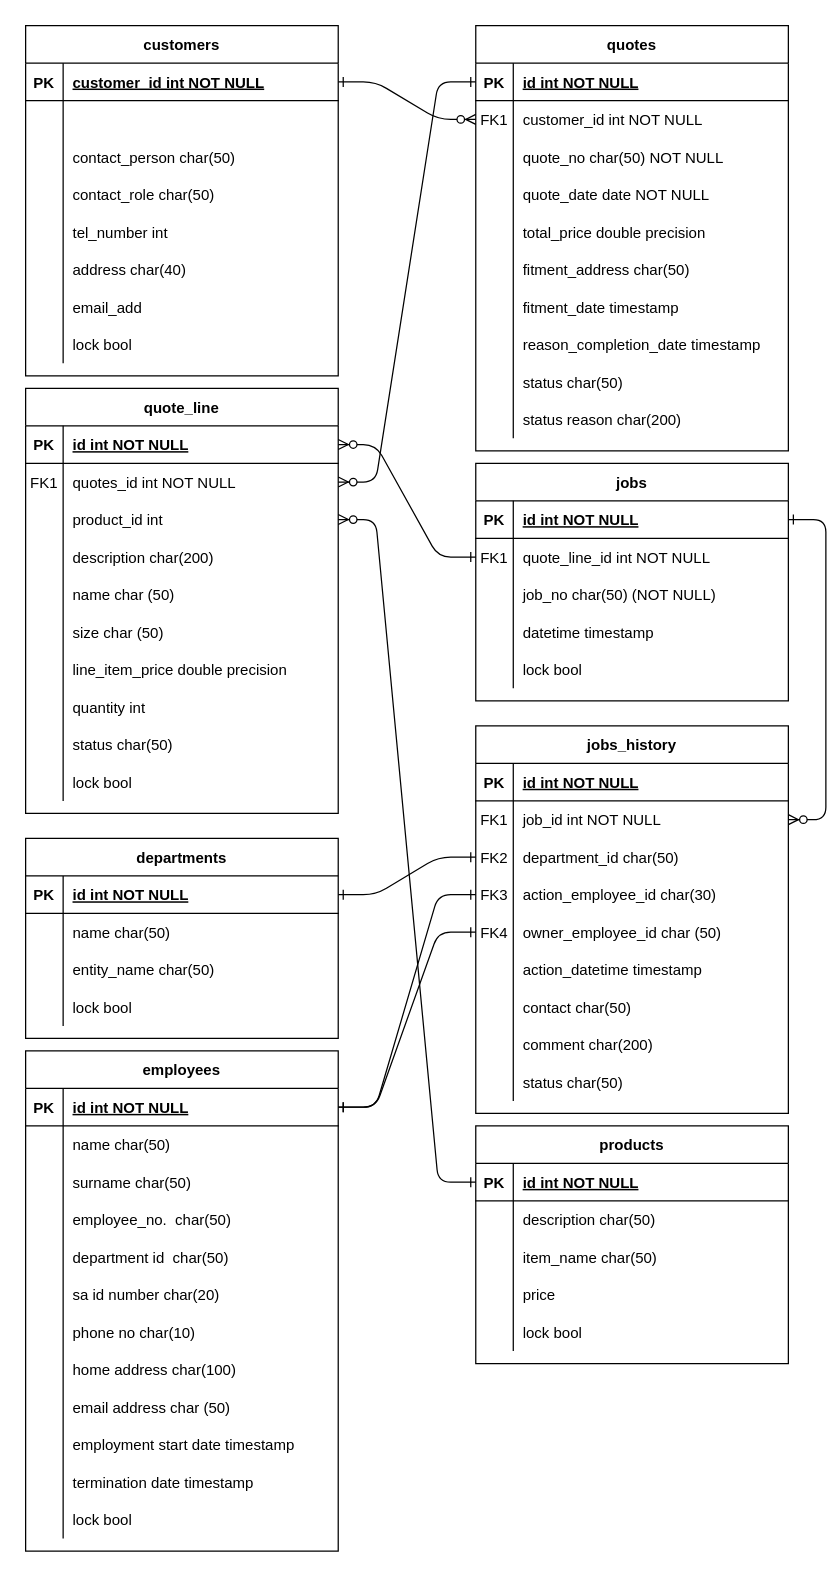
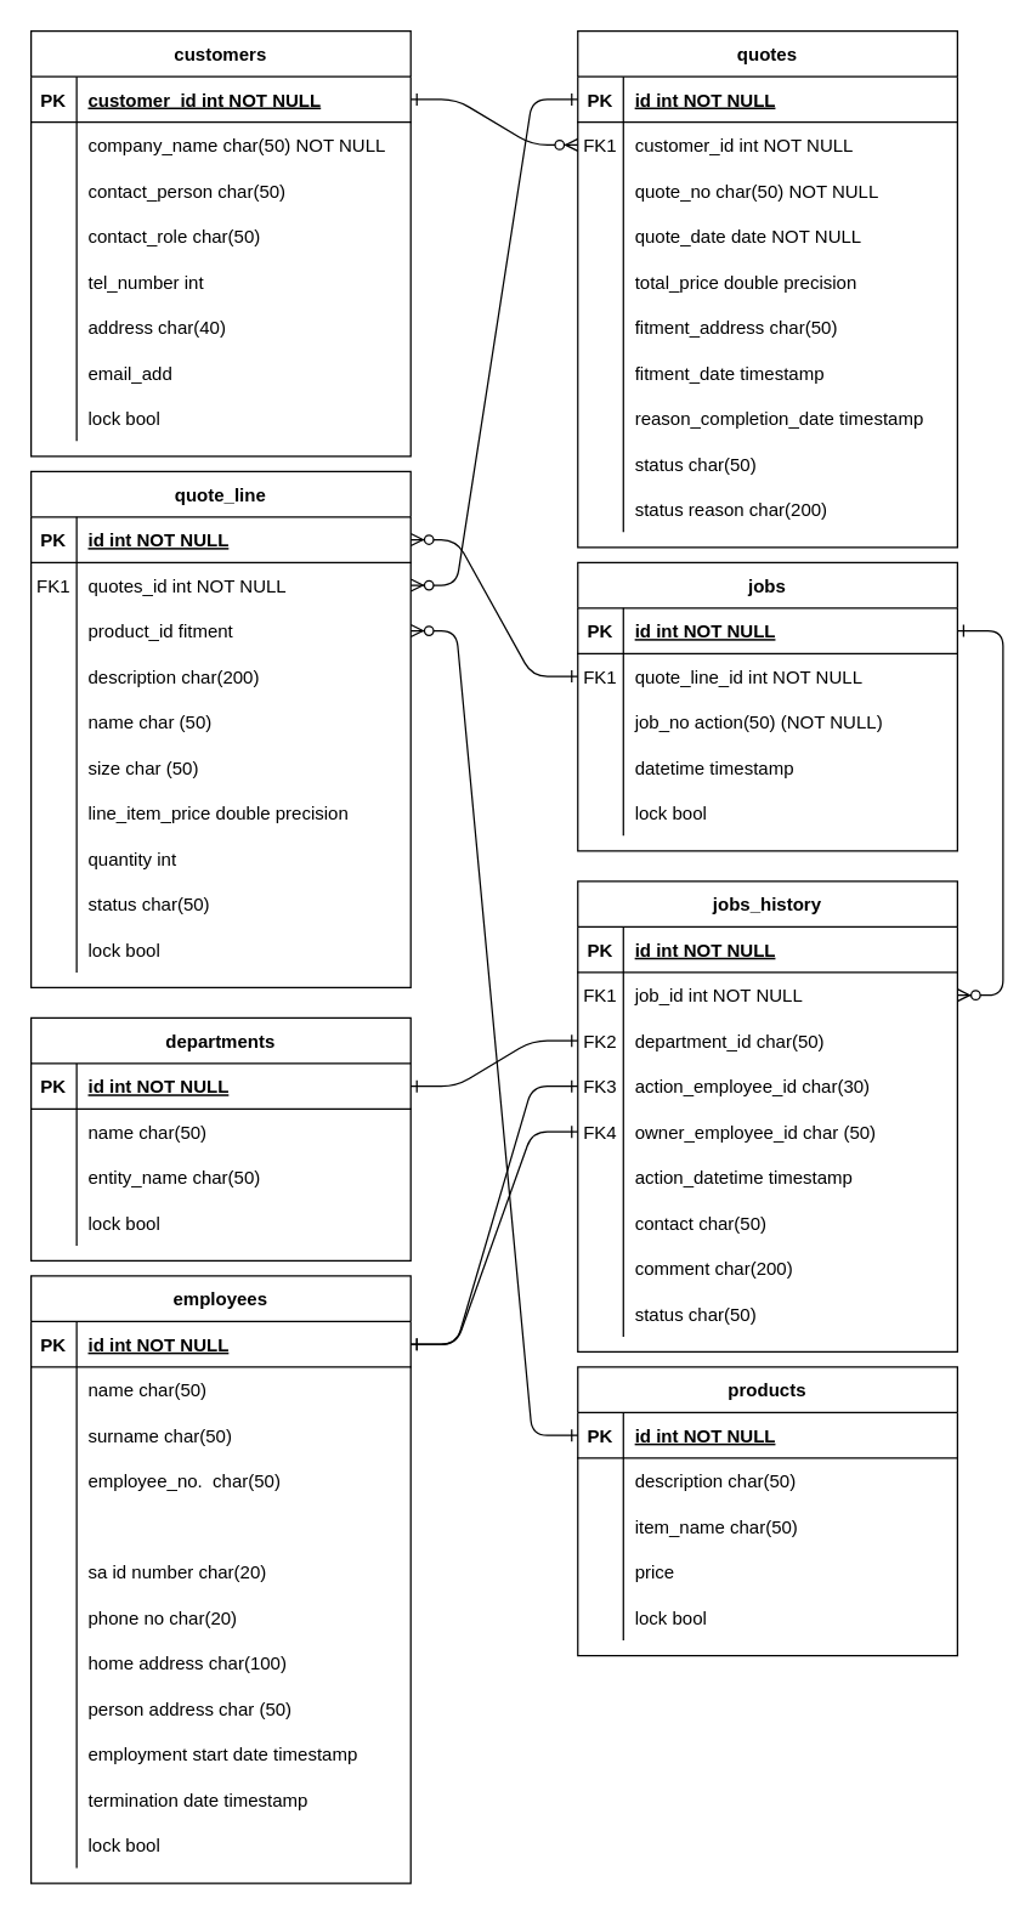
+ <mxCell id="72" value="company_name char(50) NOT NULL" style="shape=partialRectangle;overflow=hidden;connectable=0;fillColor=none;top=0;left=0;bottom=0;right=0;align=left;spacingLeft=6;" parent="70" vertex="1"><mxGeometry x="30" width="220" height="30" as="geometry"><mxRectangle width="220" height="30" as="alternateBounds" /></mxGeometry></mxCell>
- <mxCell id="44" value="product_id int" style="shape=partialRectangle;overflow=hidden;connectable=0;fillColor=none;top=0;left=0;bottom=0;right=0;align=left;spacingLeft=6;" parent="42" vertex="1"><mxGeometry x="30" width="220" height="30" as="geometry"><mxRectangle width="220" height="30" as="alternateBounds" /></mxGeometry></mxCell>
+ <mxCell id="44" value="product_id fitment" style="shape=partialRectangle;overflow=hidden;connectable=0;fillColor=none;top=0;left=0;bottom=0;right=0;align=left;spacingLeft=6;" parent="42" vertex="1"><mxGeometry x="30" width="220" height="30" as="geometry"><mxRectangle width="220" height="30" as="alternateBounds" /></mxGeometry></mxCell>
- <mxCell id="100" value="job_no char(50) (NOT NULL)" style="shape=partialRectangle;overflow=hidden;connectable=0;fillColor=none;top=0;left=0;bottom=0;right=0;align=left;spacingLeft=6;" parent="98" vertex="1"><mxGeometry x="30" width="220" height="30" as="geometry"><mxRectangle width="220" height="30" as="alternateBounds" /></mxGeometry></mxCell>
+ <mxCell id="100" value="job_no action(50) (NOT NULL)" style="shape=partialRectangle;overflow=hidden;connectable=0;fillColor=none;top=0;left=0;bottom=0;right=0;align=left;spacingLeft=6;" parent="98" vertex="1"><mxGeometry x="30" width="220" height="30" as="geometry"><mxRectangle width="220" height="30" as="alternateBounds" /></mxGeometry></mxCell>
- <mxCell id="122" value="department id  char(50)" style="shape=partialRectangle;overflow=hidden;connectable=0;fillColor=none;top=0;left=0;bottom=0;right=0;align=left;spacingLeft=6;" vertex="1" parent="120"><mxGeometry x="30" width="220" height="30" as="geometry"><mxRectangle width="220" height="30" as="alternateBounds" /></mxGeometry></mxCell>
- <mxCell id="128" value="phone no char(10)" style="shape=partialRectangle;overflow=hidden;connectable=0;fillColor=none;top=0;left=0;bottom=0;right=0;align=left;spacingLeft=6;" vertex="1" parent="126"><mxGeometry x="30" width="220" height="30" as="geometry"><mxRectangle width="220" height="30" as="alternateBounds" /></mxGeometry></mxCell>
+ <mxCell id="128" value="phone no char(20)" style="shape=partialRectangle;overflow=hidden;connectable=0;fillColor=none;top=0;left=0;bottom=0;right=0;align=left;spacingLeft=6;" vertex="1" parent="126"><mxGeometry x="30" width="220" height="30" as="geometry"><mxRectangle width="220" height="30" as="alternateBounds" /></mxGeometry></mxCell>
- <mxCell id="134" value="email address char (50)" style="shape=partialRectangle;overflow=hidden;connectable=0;fillColor=none;top=0;left=0;bottom=0;right=0;align=left;spacingLeft=6;" vertex="1" parent="132"><mxGeometry x="30" width="220" height="30" as="geometry"><mxRectangle width="220" height="30" as="alternateBounds" /></mxGeometry></mxCell>
+ <mxCell id="134" value="person address char (50)" style="shape=partialRectangle;overflow=hidden;connectable=0;fillColor=none;top=0;left=0;bottom=0;right=0;align=left;spacingLeft=6;" vertex="1" parent="132"><mxGeometry x="30" width="220" height="30" as="geometry"><mxRectangle width="220" height="30" as="alternateBounds" /></mxGeometry></mxCell>
